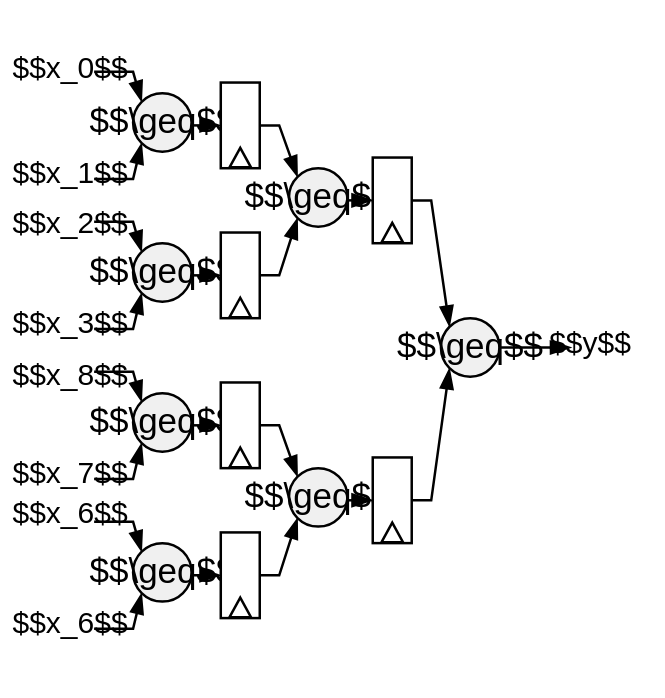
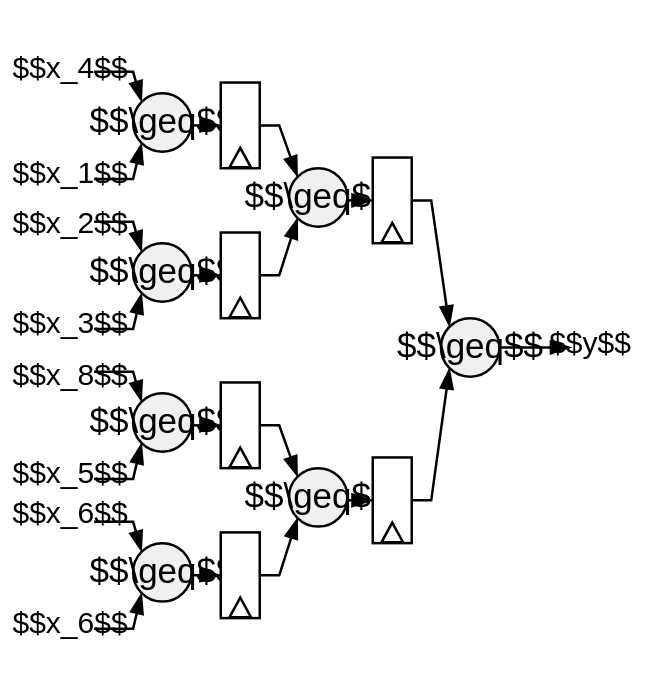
- <mxCell id="49" value="$$x_0$$" style="text;html=1;align=center;verticalAlign=middle;whiteSpace=wrap;rounded=0;" vertex="1" parent="1"><mxGeometry x="20" y="20" width="15.588" height="14.139" as="geometry" /></mxCell>
+ <mxCell id="49" value="$$x_4$$" style="text;html=1;align=center;verticalAlign=middle;whiteSpace=wrap;rounded=0;" vertex="1" parent="1"><mxGeometry x="20" y="20" width="15.588" height="14.139" as="geometry" /></mxCell>
- <mxCell id="54" value="$$x_7$$" style="text;html=1;align=center;verticalAlign=middle;whiteSpace=wrap;rounded=0;" vertex="1" parent="1"><mxGeometry x="20" y="182.38" width="15.588" height="14.139" as="geometry" /></mxCell>
+ <mxCell id="54" value="$$x_5$$" style="text;html=1;align=center;verticalAlign=middle;whiteSpace=wrap;rounded=0;" vertex="1" parent="1"><mxGeometry x="20" y="182.38" width="15.588" height="14.139" as="geometry" /></mxCell>
